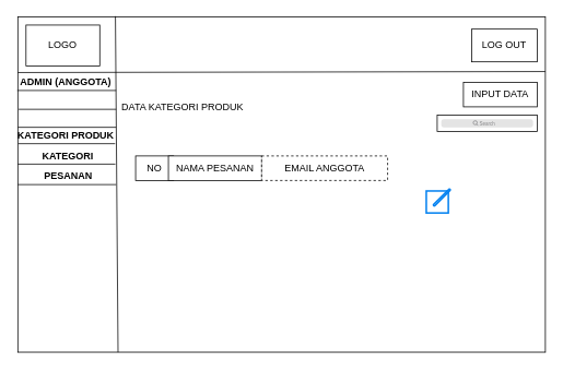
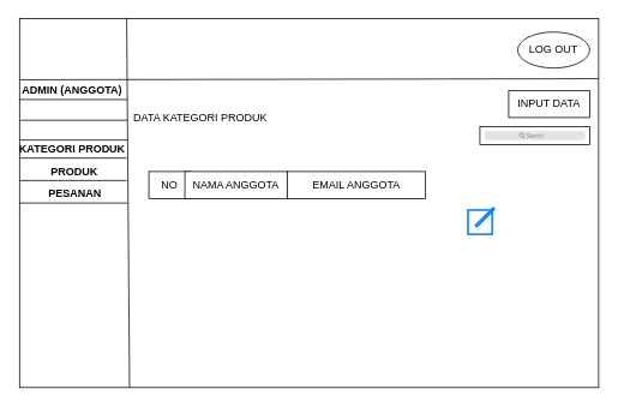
- <mxCell id="3" value="LOGO" style="rounded=0;whiteSpace=wrap;html=1;" parent="1" vertex="1"><mxGeometry x="31.25" y="30" width="90" height="50" as="geometry" /></mxCell>
- <mxCell id="5" value="LOG OUT" style="rounded=0;whiteSpace=wrap;html=1;" parent="1" vertex="1"><mxGeometry x="575" y="35" width="80" height="40" as="geometry" /></mxCell>
+ <mxCell id="5" value="LOG OUT" style="ellipse;whiteSpace=wrap;html=1;" parent="1" vertex="1"><mxGeometry x="575" y="35" width="80" height="40" as="geometry" /></mxCell>
- <mxCell id="8" value="&lt;b&gt;KATEGORI&lt;/b&gt;" style="text;html=1;strokeColor=none;fillColor=none;align=center;verticalAlign=middle;whiteSpace=wrap;rounded=0;" parent="1" vertex="1"><mxGeometry x="40" y="175" width="85" height="30" as="geometry" /></mxCell>
+ <mxCell id="8" value="&lt;b&gt;PRODUK&lt;/b&gt;" style="text;html=1;strokeColor=none;fillColor=none;align=center;verticalAlign=middle;whiteSpace=wrap;rounded=0;" parent="1" vertex="1"><mxGeometry x="40" y="175" width="85" height="30" as="geometry" /></mxCell>
- <mxCell id="21" value="NAMA PESANAN" style="rounded=0;whiteSpace=wrap;html=1;" parent="1" vertex="1"><mxGeometry x="205" y="190" width="113.75" height="30" as="geometry" /></mxCell>
+ <mxCell id="21" value="NAMA ANGGOTA" style="rounded=0;whiteSpace=wrap;html=1;" parent="1" vertex="1"><mxGeometry x="205" y="190" width="113.75" height="30" as="geometry" /></mxCell>
- <mxCell id="22" value="EMAIL ANGGOTA" style="rounded=0;whiteSpace=wrap;html=1;dashed=1;" parent="1" vertex="1"><mxGeometry x="318.75" y="190" width="153.75" height="30" as="geometry" /></mxCell>
+ <mxCell id="22" value="EMAIL ANGGOTA" style="rounded=0;whiteSpace=wrap;html=1;" parent="1" vertex="1"><mxGeometry x="318.75" y="190" width="153.75" height="30" as="geometry" /></mxCell>
